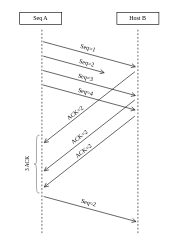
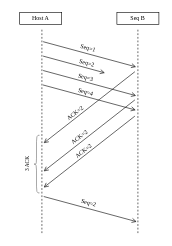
- <mxCell id="6" value="Seq A" style="whiteSpace=wrap;html=1;fontFamily=Bahnschrift;fontSize=10;fontColor=default;fillColor=none;gradientColor=none;rounded=0;" parent="1" vertex="1"><mxGeometry x="32" y="20" width="70" height="20" as="geometry" /></mxCell>
+ <mxCell id="6" value="Host A" style="whiteSpace=wrap;html=1;fontFamily=Bahnschrift;fontSize=10;fontColor=default;fillColor=none;gradientColor=none;rounded=0;" parent="1" vertex="1"><mxGeometry x="32" y="20" width="70" height="20" as="geometry" /></mxCell>
- <mxCell id="7" value="Host B" style="whiteSpace=wrap;html=1;fontFamily=Bahnschrift;fontSize=10;fontColor=default;fillColor=none;gradientColor=none;rounded=0;" parent="1" vertex="1"><mxGeometry x="194" y="20" width="70" height="20" as="geometry" /></mxCell>
+ <mxCell id="7" value="Seq B" style="whiteSpace=wrap;html=1;fontFamily=Bahnschrift;fontSize=10;fontColor=default;fillColor=none;gradientColor=none;rounded=0;" parent="1" vertex="1"><mxGeometry x="194" y="20" width="70" height="20" as="geometry" /></mxCell>
